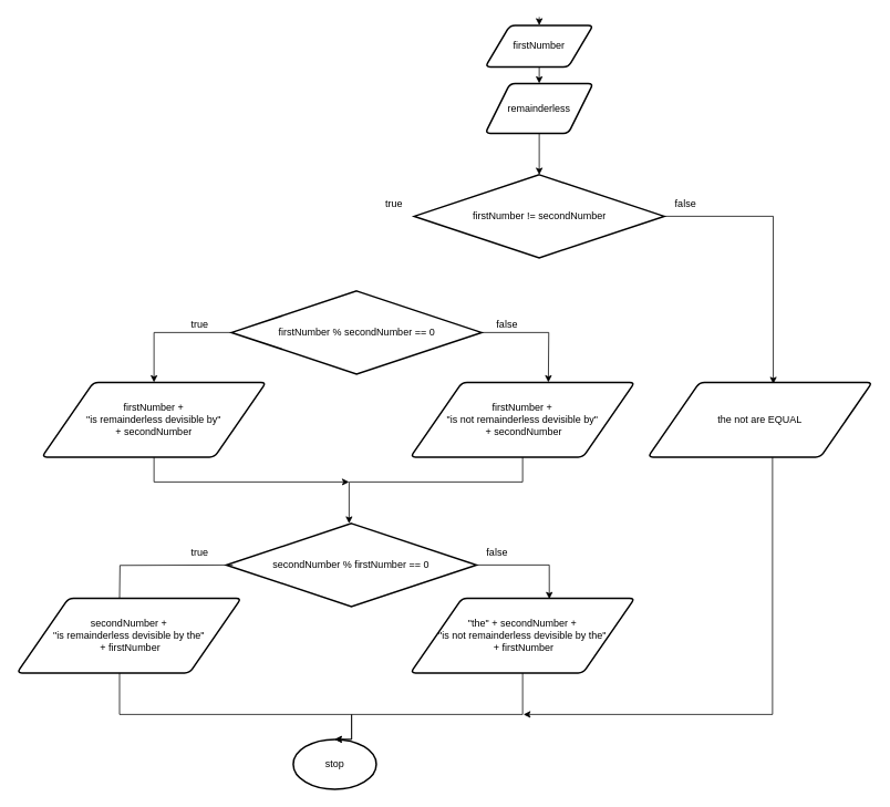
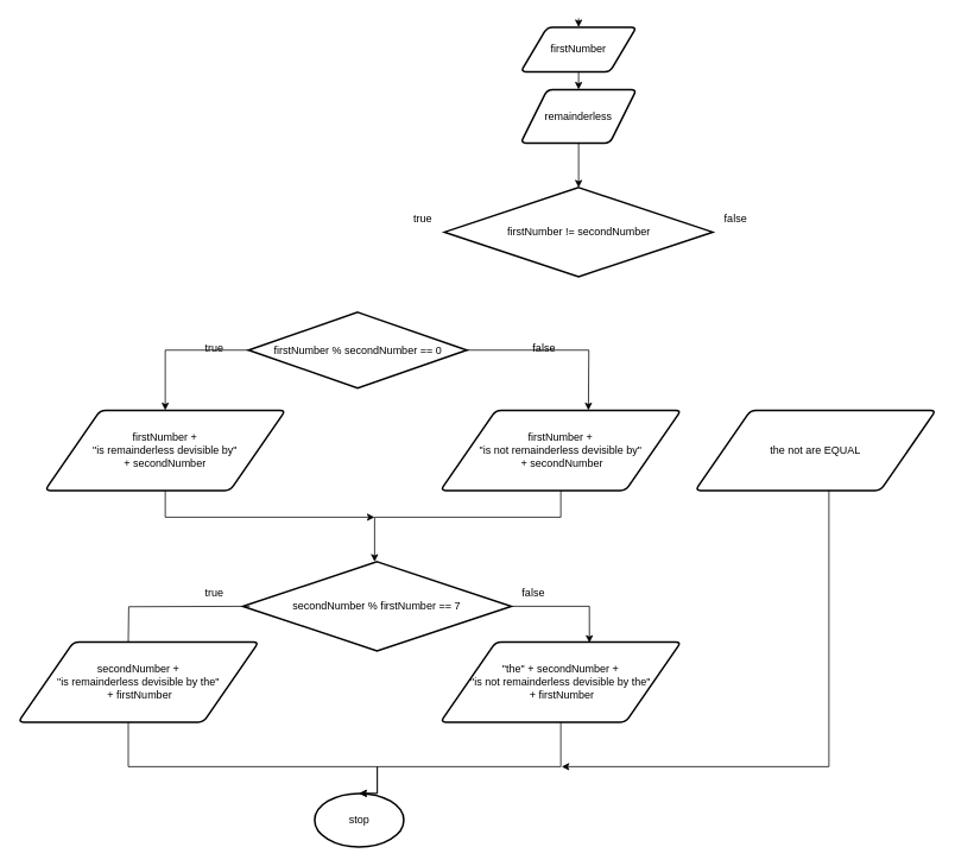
- <mxCell id="24" style="edgeStyle=orthogonalEdgeStyle;rounded=0;orthogonalLoop=1;jettySize=auto;html=1;exitX=1;exitY=0.5;exitDx=0;exitDy=0;exitPerimeter=0;entryX=0.559;entryY=0.022;entryDx=0;entryDy=0;entryPerimeter=0;" edge="1" parent="1" source="25" target="27"><mxGeometry relative="1" as="geometry" /></mxCell>
- <mxCell id="10" value="firstNumber % secondNumber == 0" style="strokeWidth=2;html=1;shape=mxgraph.flowchart.decision;whiteSpace=wrap;" vertex="1" parent="1"><mxGeometry x="278.5" y="350" width="301" height="100" as="geometry" /></mxCell>
+ <mxCell id="10" value="firstNumber % secondNumber == 0" style="strokeWidth=2;html=1;shape=mxgraph.flowchart.decision;whiteSpace=wrap;" vertex="1" parent="1"><mxGeometry x="278.5" y="350" width="245" height="85" as="geometry" /></mxCell>
- <mxCell id="15" value="secondNumber % firstNumber == 0" style="strokeWidth=2;html=1;shape=mxgraph.flowchart.decision;whiteSpace=wrap;" vertex="1" parent="1"><mxGeometry x="272.25" y="630" width="301" height="100" as="geometry" /></mxCell>
+ <mxCell id="15" value="secondNumber % firstNumber == 7" style="strokeWidth=2;html=1;shape=mxgraph.flowchart.decision;whiteSpace=wrap;" vertex="1" parent="1"><mxGeometry x="272.25" y="630" width="301" height="100" as="geometry" /></mxCell>
